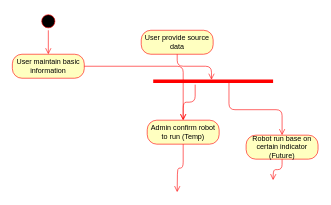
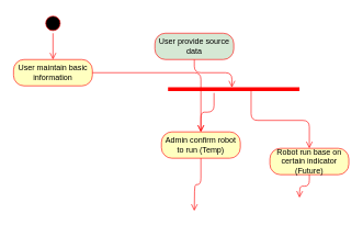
- <mxCell id="6" value="User provide source data" style="rounded=1;whiteSpace=wrap;html=1;arcSize=40;fontColor=#000000;fillColor=#ffffc0;strokeColor=#ff0000;" vertex="1" parent="1"><mxGeometry x="235" y="50" width="120" height="40" as="geometry" /></mxCell>
+ <mxCell id="6" value="User provide source data" style="rounded=1;whiteSpace=wrap;html=1;arcSize=40;fontColor=#000000;fillColor=#d5e8d4;strokeColor=#ff0000;" vertex="1" parent="1"><mxGeometry x="235" y="50" width="120" height="40" as="geometry" /></mxCell>
